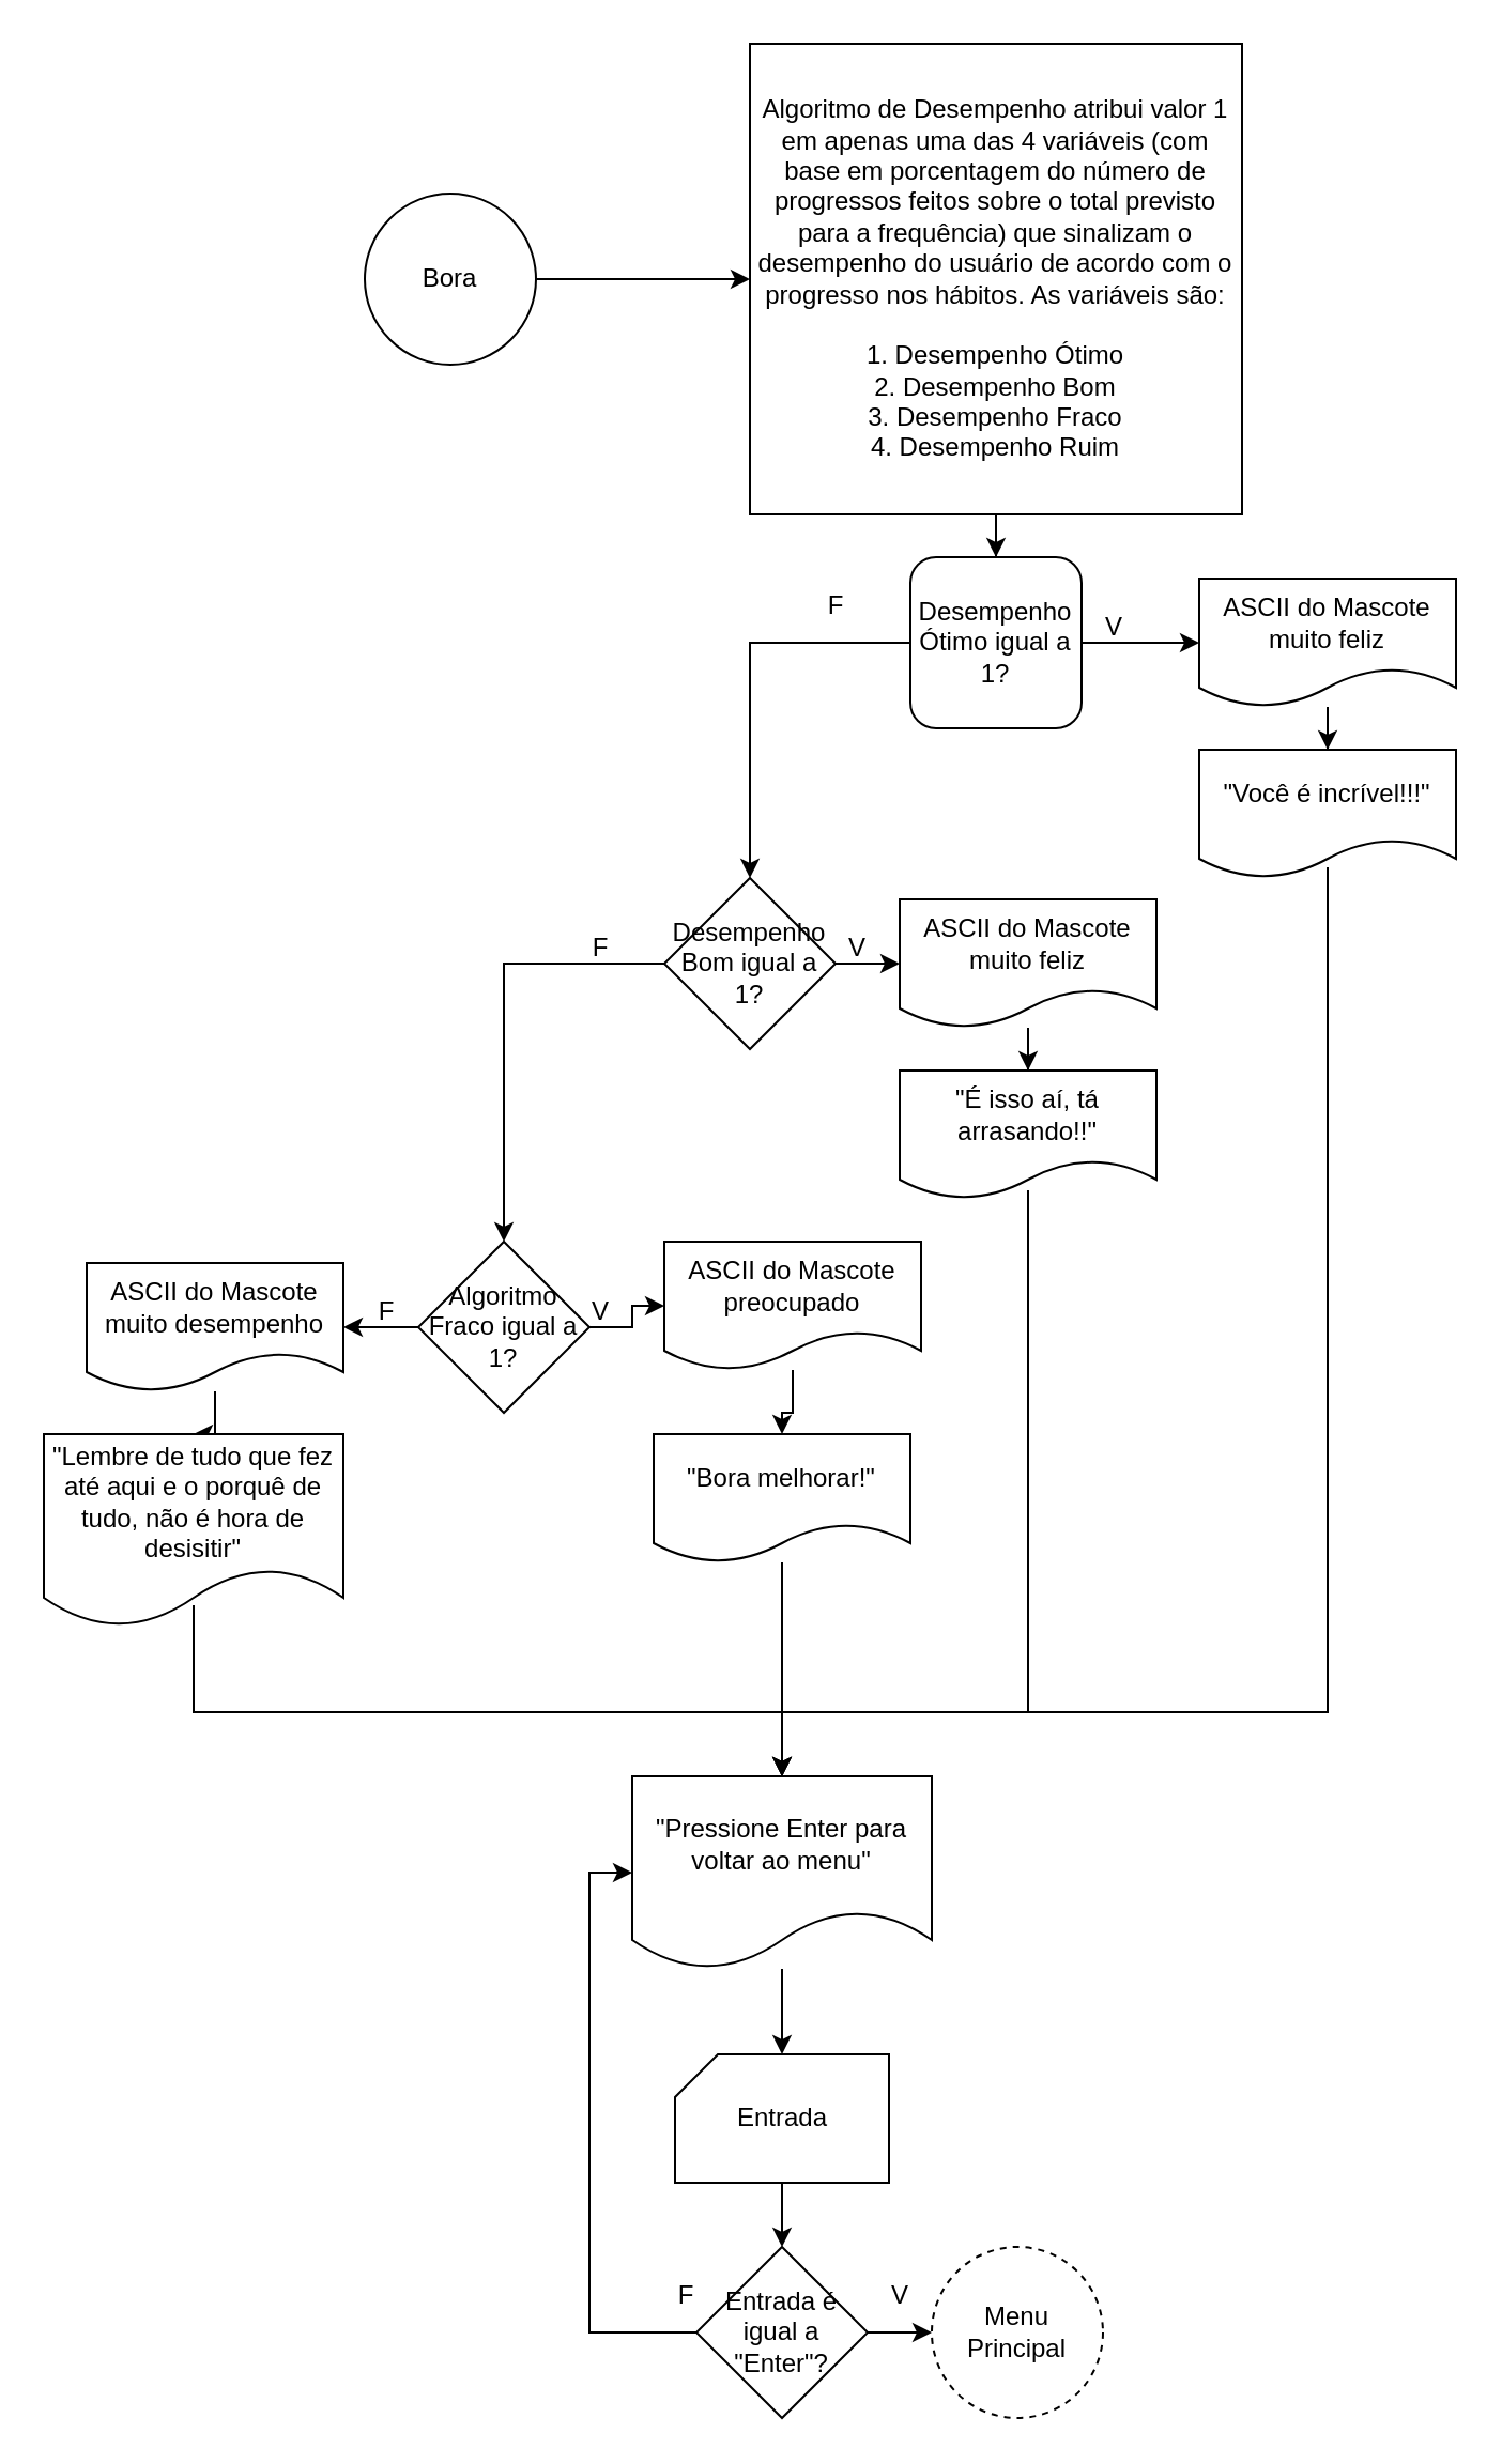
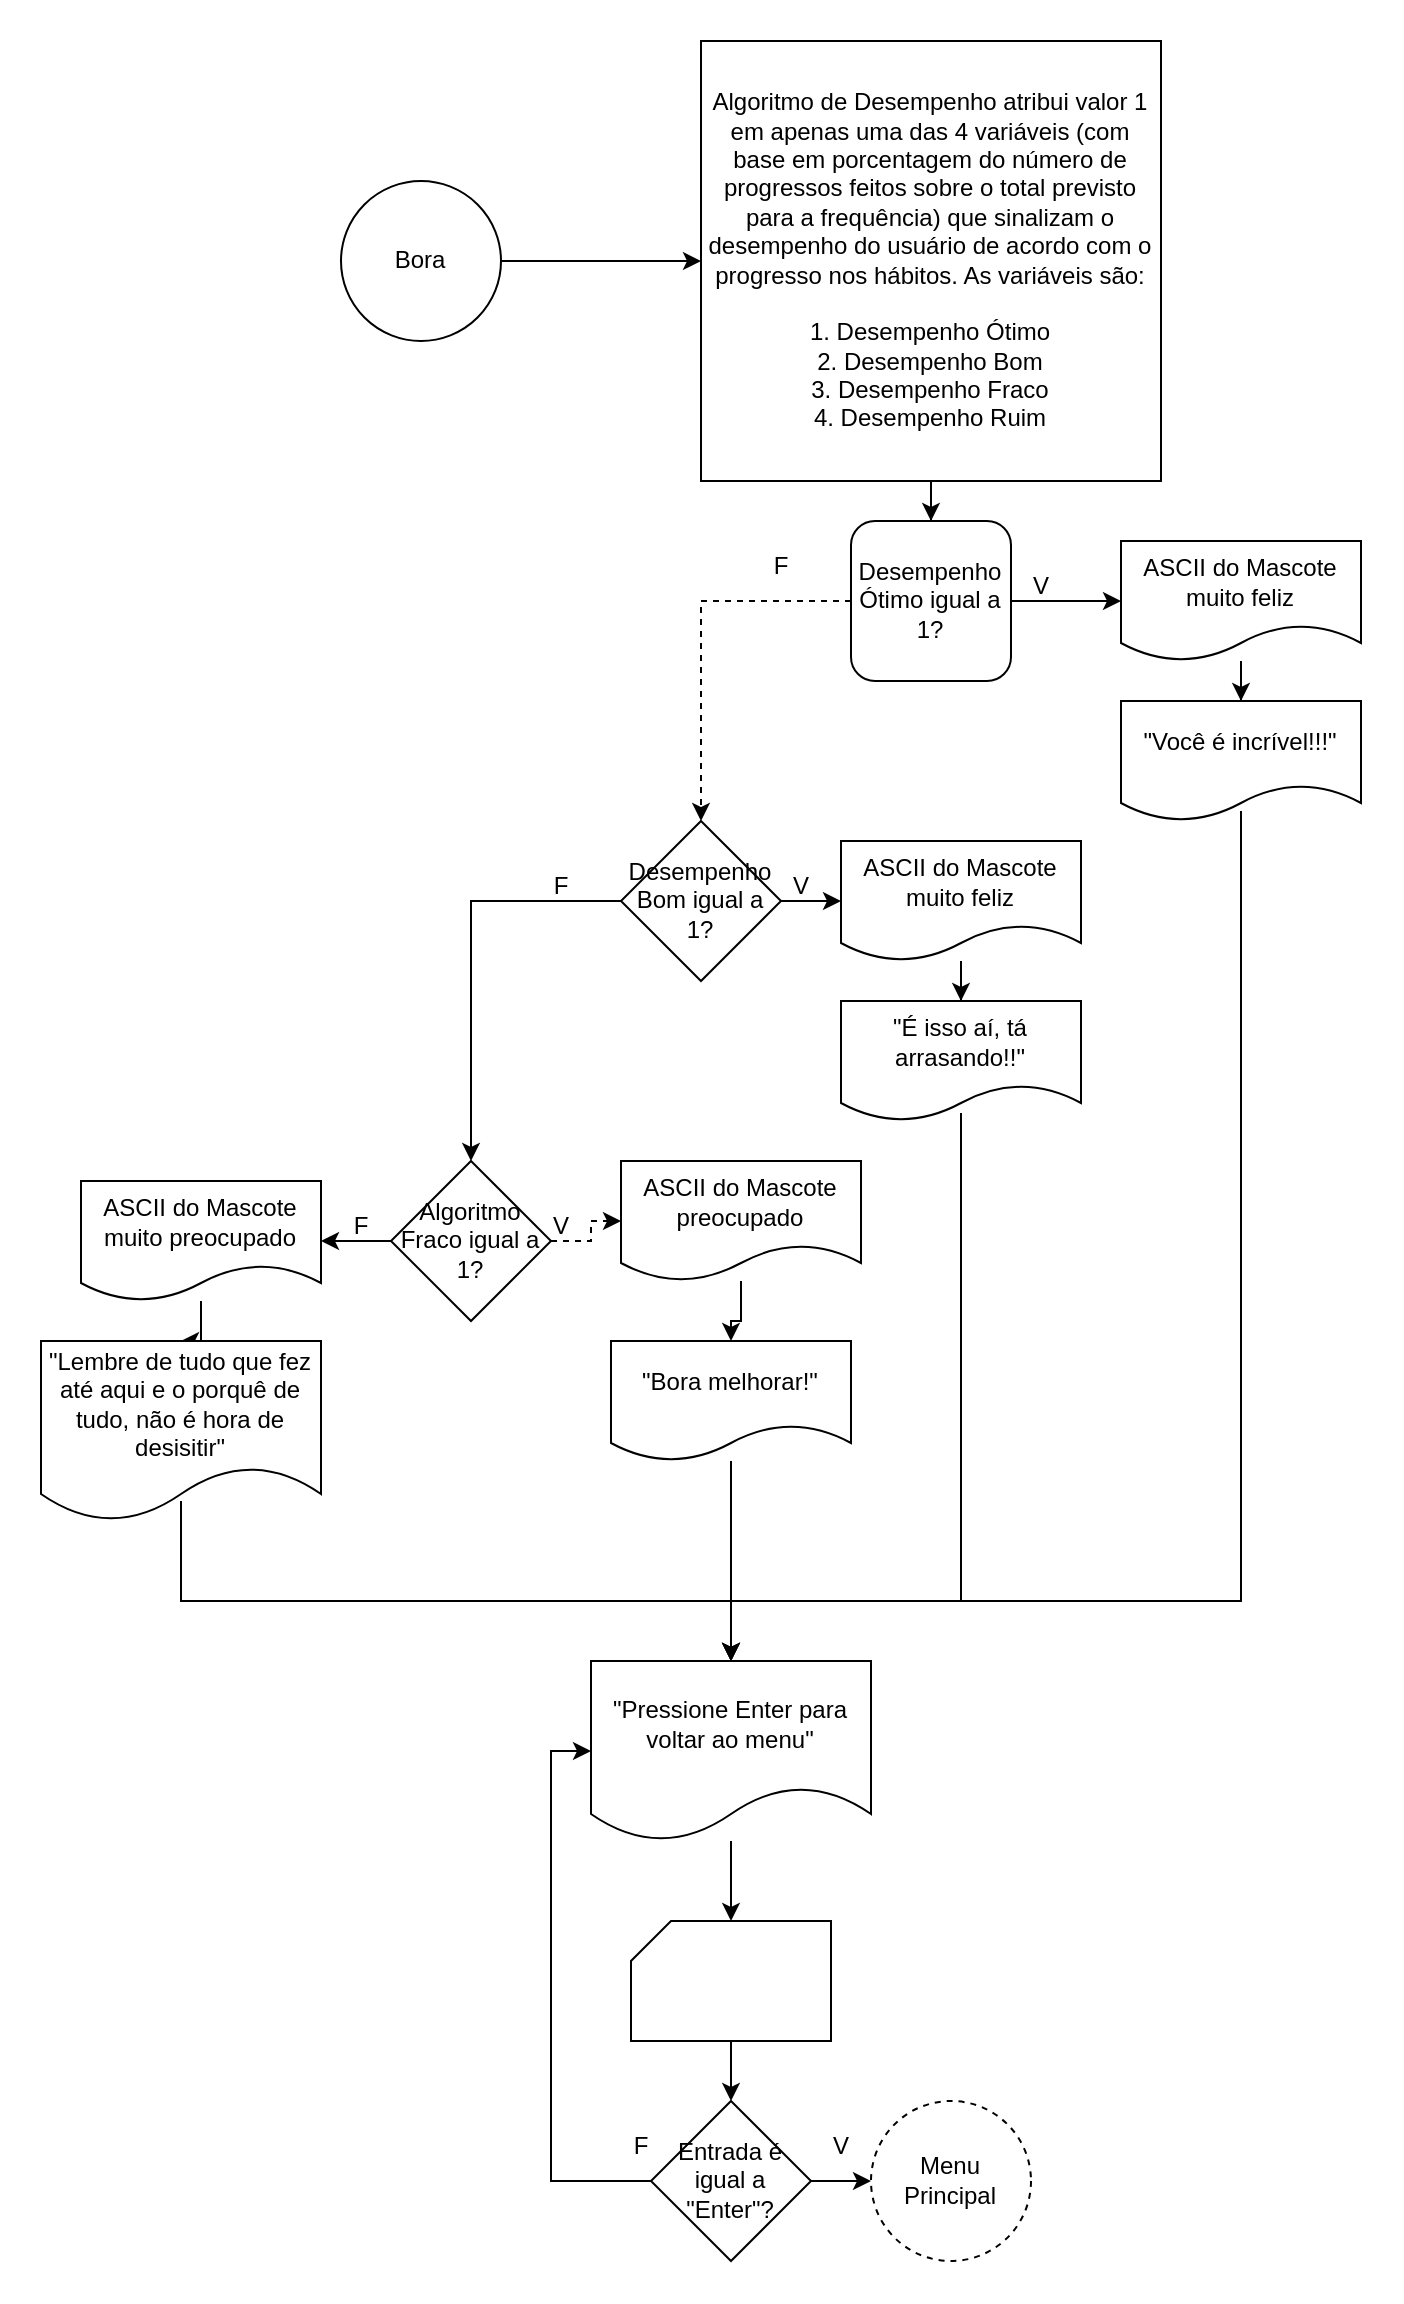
- <mxCell id="26" value="" style="endArrow=classic;html=1;rounded=0;entryX=0.5;entryY=0;entryDx=0;entryDy=0;exitX=0;exitY=0.5;exitDx=0;exitDy=0;" parent="1" source="5" target="9" edge="1"><mxGeometry width="50" height="50" relative="1" as="geometry"><mxPoint x="260" y="460" as="sourcePoint" /><mxPoint x="310" y="410" as="targetPoint" /><Array as="points"><mxPoint x="350" y="300" /></Array></mxGeometry></mxCell>
+ <mxCell id="26" value="" style="endArrow=classic;html=1;rounded=0;entryX=0.5;entryY=0;entryDx=0;entryDy=0;exitX=0;exitY=0.5;exitDx=0;exitDy=0;dashed=1;" parent="1" source="5" target="9" edge="1"><mxGeometry width="50" height="50" relative="1" as="geometry"><mxPoint x="260" y="460" as="sourcePoint" /><mxPoint x="310" y="410" as="targetPoint" /><Array as="points"><mxPoint x="350" y="300" /></Array></mxGeometry></mxCell>
- <mxCell id="24" value="ASCII do Mascote muito desempenho" style="shape=document;whiteSpace=wrap;html=1;boundedLbl=1;" parent="1" vertex="1"><mxGeometry x="40" y="590" width="120" height="60" as="geometry" /></mxCell>
+ <mxCell id="24" value="ASCII do Mascote muito preocupado" style="shape=document;whiteSpace=wrap;html=1;boundedLbl=1;" parent="1" vertex="1"><mxGeometry x="40" y="590" width="120" height="60" as="geometry" /></mxCell>
- <mxCell id="16" value="" style="edgeStyle=orthogonalEdgeStyle;rounded=0;orthogonalLoop=1;jettySize=auto;html=1;" parent="1" source="18" target="20" edge="1"><mxGeometry relative="1" as="geometry" /></mxCell>
+ <mxCell id="16" value="" style="edgeStyle=orthogonalEdgeStyle;rounded=0;orthogonalLoop=1;jettySize=auto;html=1;dashed=1;" parent="1" source="18" target="20" edge="1"><mxGeometry relative="1" as="geometry" /></mxCell>
- <mxCell id="41" value="Entrada" style="text;html=1;align=center;verticalAlign=middle;resizable=0;points=[];autosize=1;strokeColor=none;fillColor=none;" vertex="1" parent="1"><mxGeometry x="330" y="975" width="70" height="30" as="geometry" /></mxCell>
